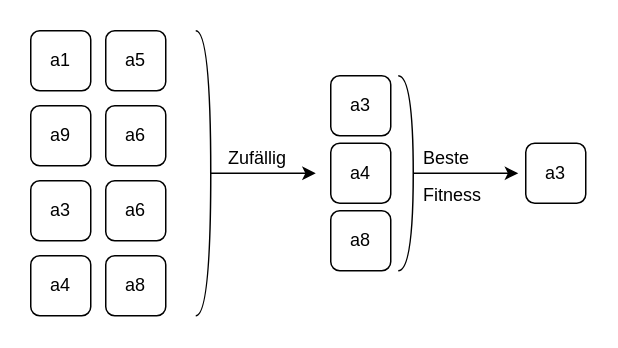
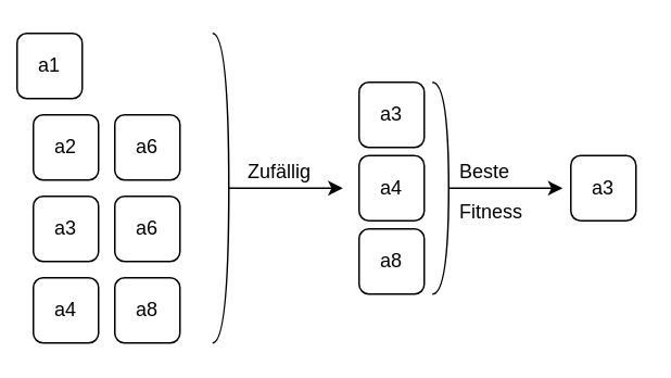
- <mxCell id="2" value="a1" style="rounded=1;whiteSpace=wrap;html=1;" vertex="1" parent="1"><mxGeometry x="20" y="20" width="40" height="40" as="geometry" /></mxCell>
+ <mxCell id="2" value="a1" style="rounded=1;whiteSpace=wrap;html=1;" vertex="1" parent="1"><mxGeometry x="10" y="20" width="40" height="40" as="geometry" /></mxCell>
- <mxCell id="5" value="a5" style="rounded=1;whiteSpace=wrap;html=1;" vertex="1" parent="1"><mxGeometry x="70" y="20" width="40" height="40" as="geometry" /></mxCell>
- <mxCell id="3" value="a9" style="rounded=1;whiteSpace=wrap;html=1;" vertex="1" parent="1"><mxGeometry x="20" y="70" width="40" height="40" as="geometry" /></mxCell>
+ <mxCell id="3" value="a2" style="rounded=1;whiteSpace=wrap;html=1;" vertex="1" parent="1"><mxGeometry x="20" y="70" width="40" height="40" as="geometry" /></mxCell>
